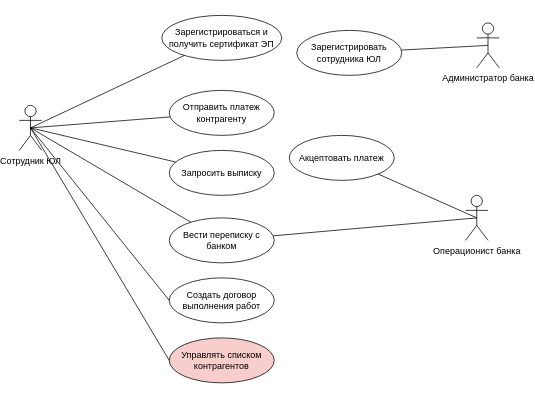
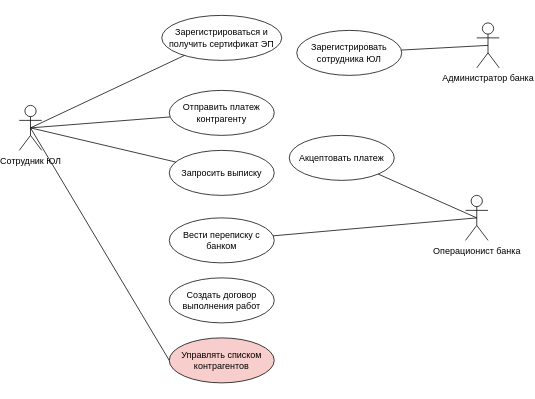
- <mxCell id="17" value="" style="endArrow=none;html=1;rounded=0;entryX=0.5;entryY=0.5;entryDx=0;entryDy=0;entryPerimeter=0;" parent="1" source="7" target="2" edge="1"><mxGeometry width="50" height="50" relative="1" as="geometry"><mxPoint x="274" y="113" as="sourcePoint" /><mxPoint x="75" y="210" as="targetPoint" /></mxGeometry></mxCell>
- <mxCell id="19" value="" style="endArrow=none;html=1;rounded=0;entryX=0.5;entryY=0.5;entryDx=0;entryDy=0;entryPerimeter=0;exitX=0;exitY=0.5;exitDx=0;exitDy=0;" parent="1" source="18" target="2" edge="1"><mxGeometry width="50" height="50" relative="1" as="geometry"><mxPoint x="182" y="443" as="sourcePoint" /><mxPoint x="-30" y="270" as="targetPoint" /></mxGeometry></mxCell>
